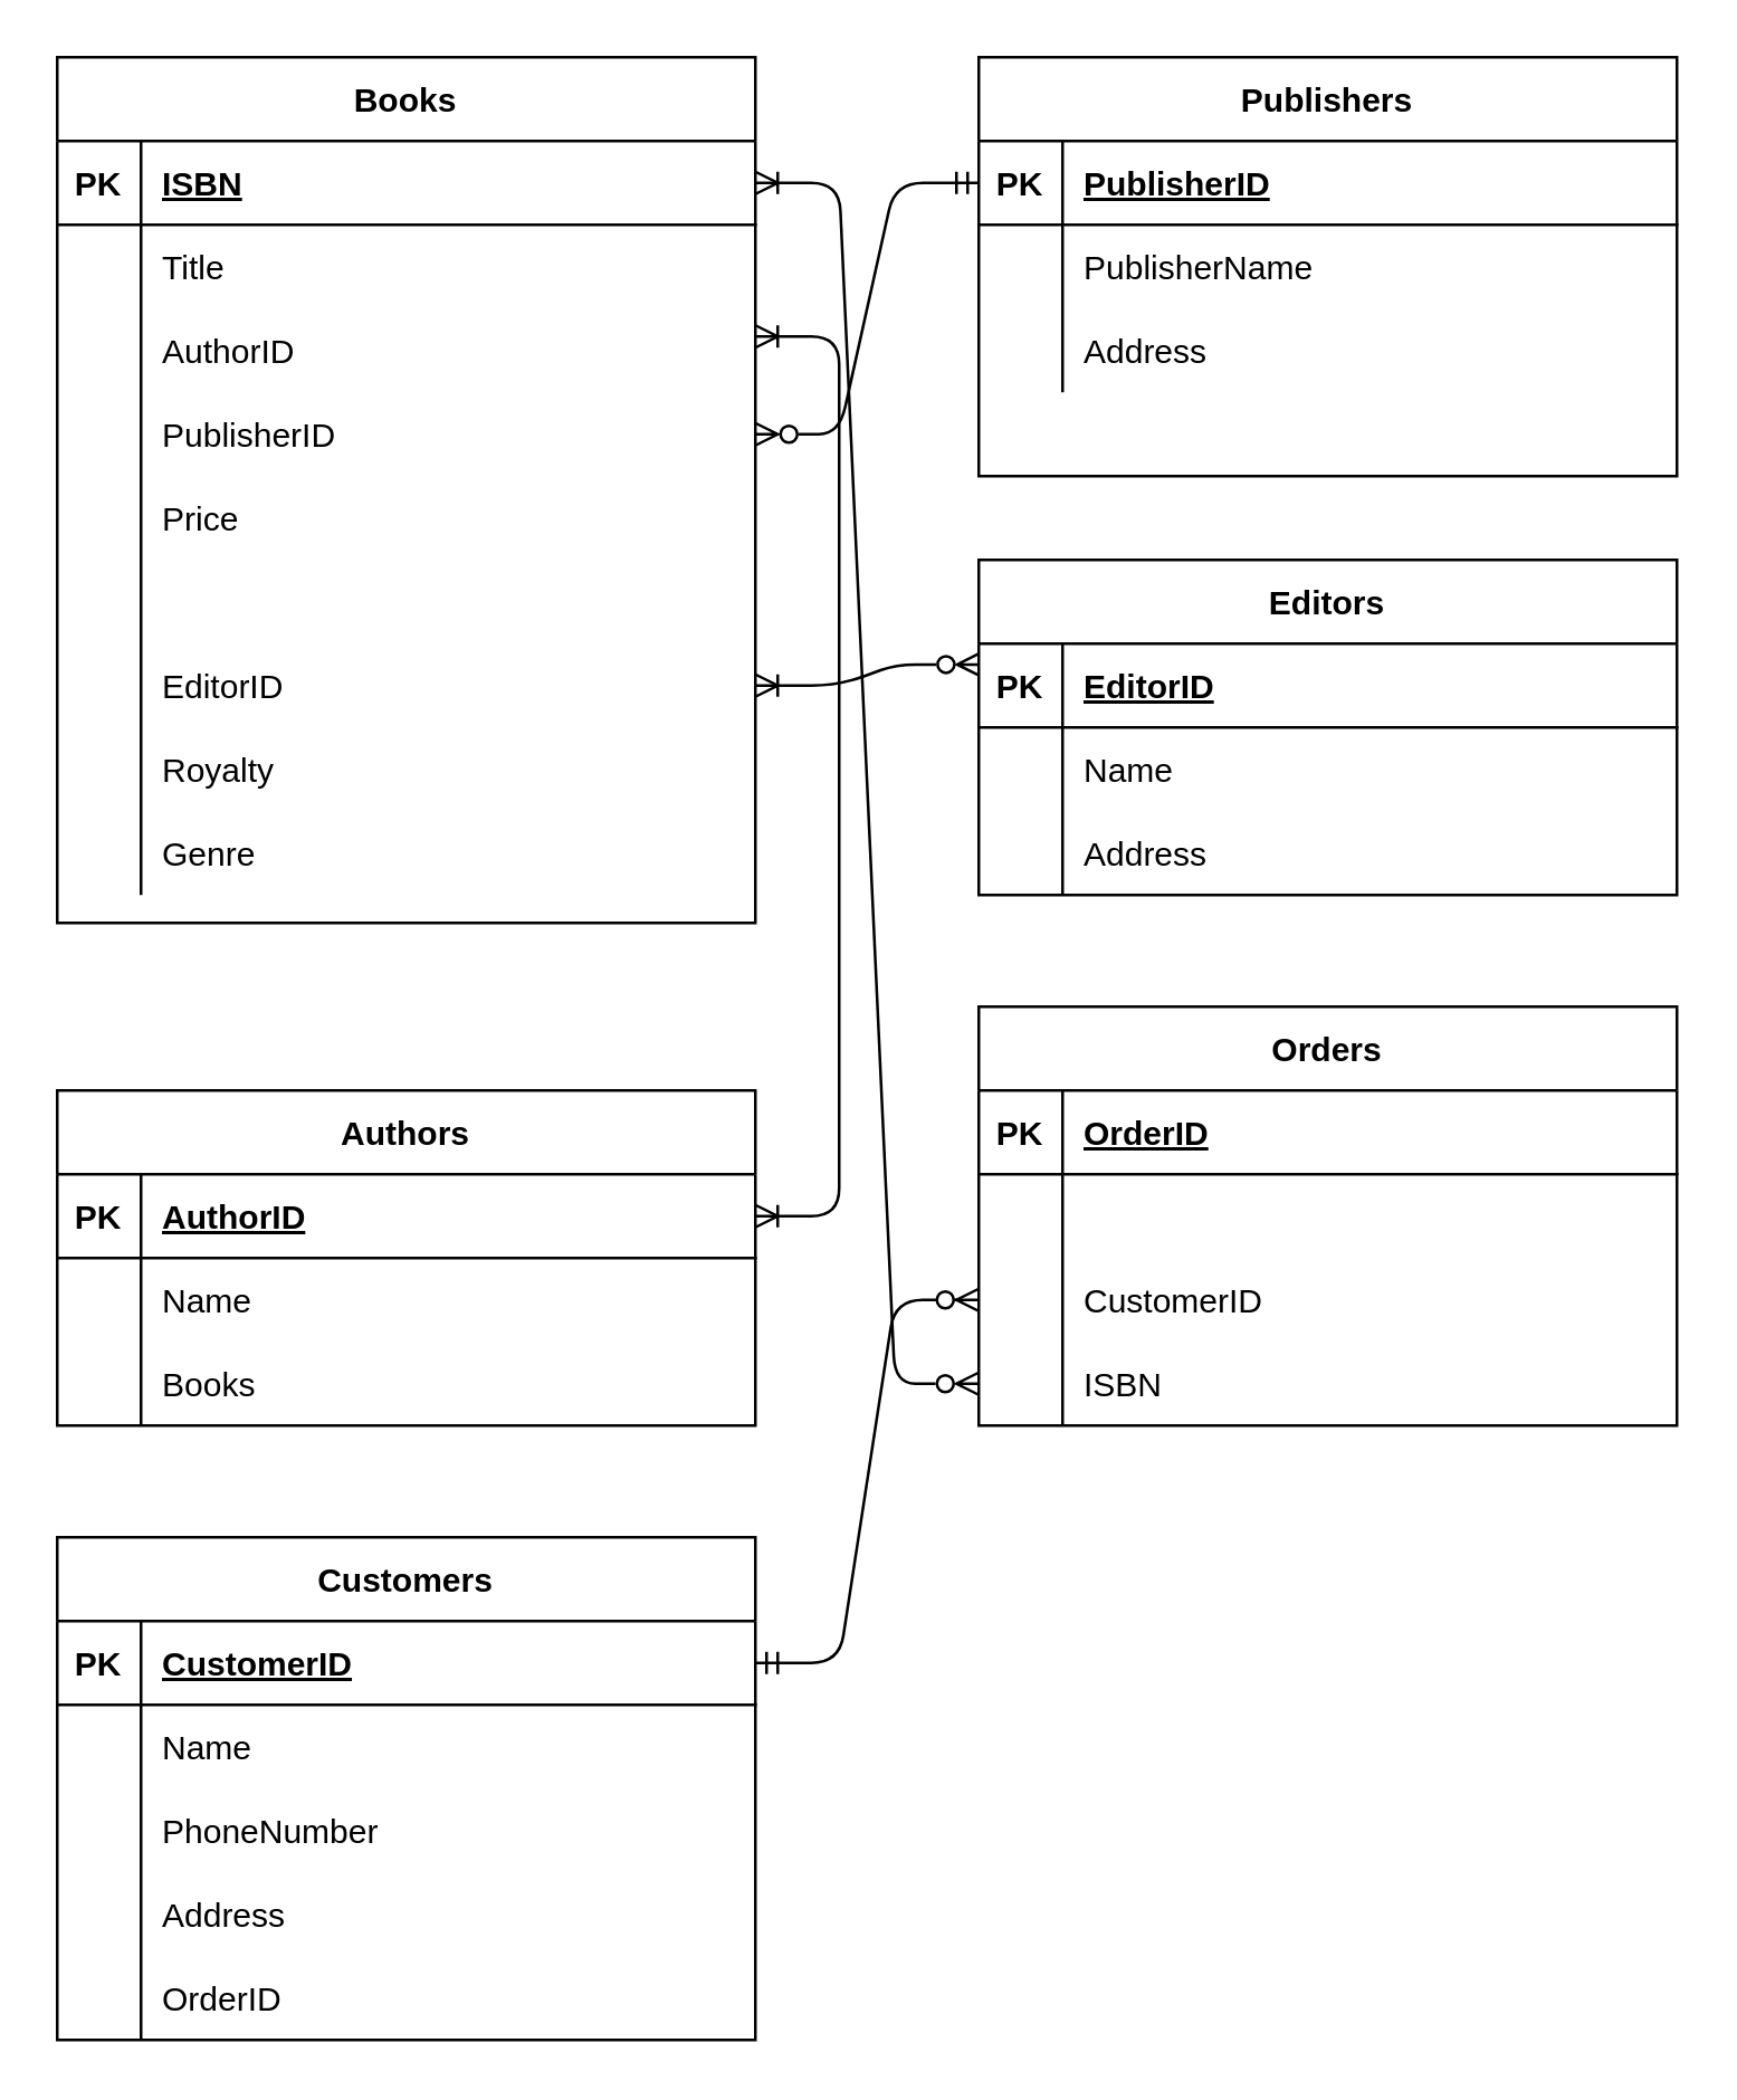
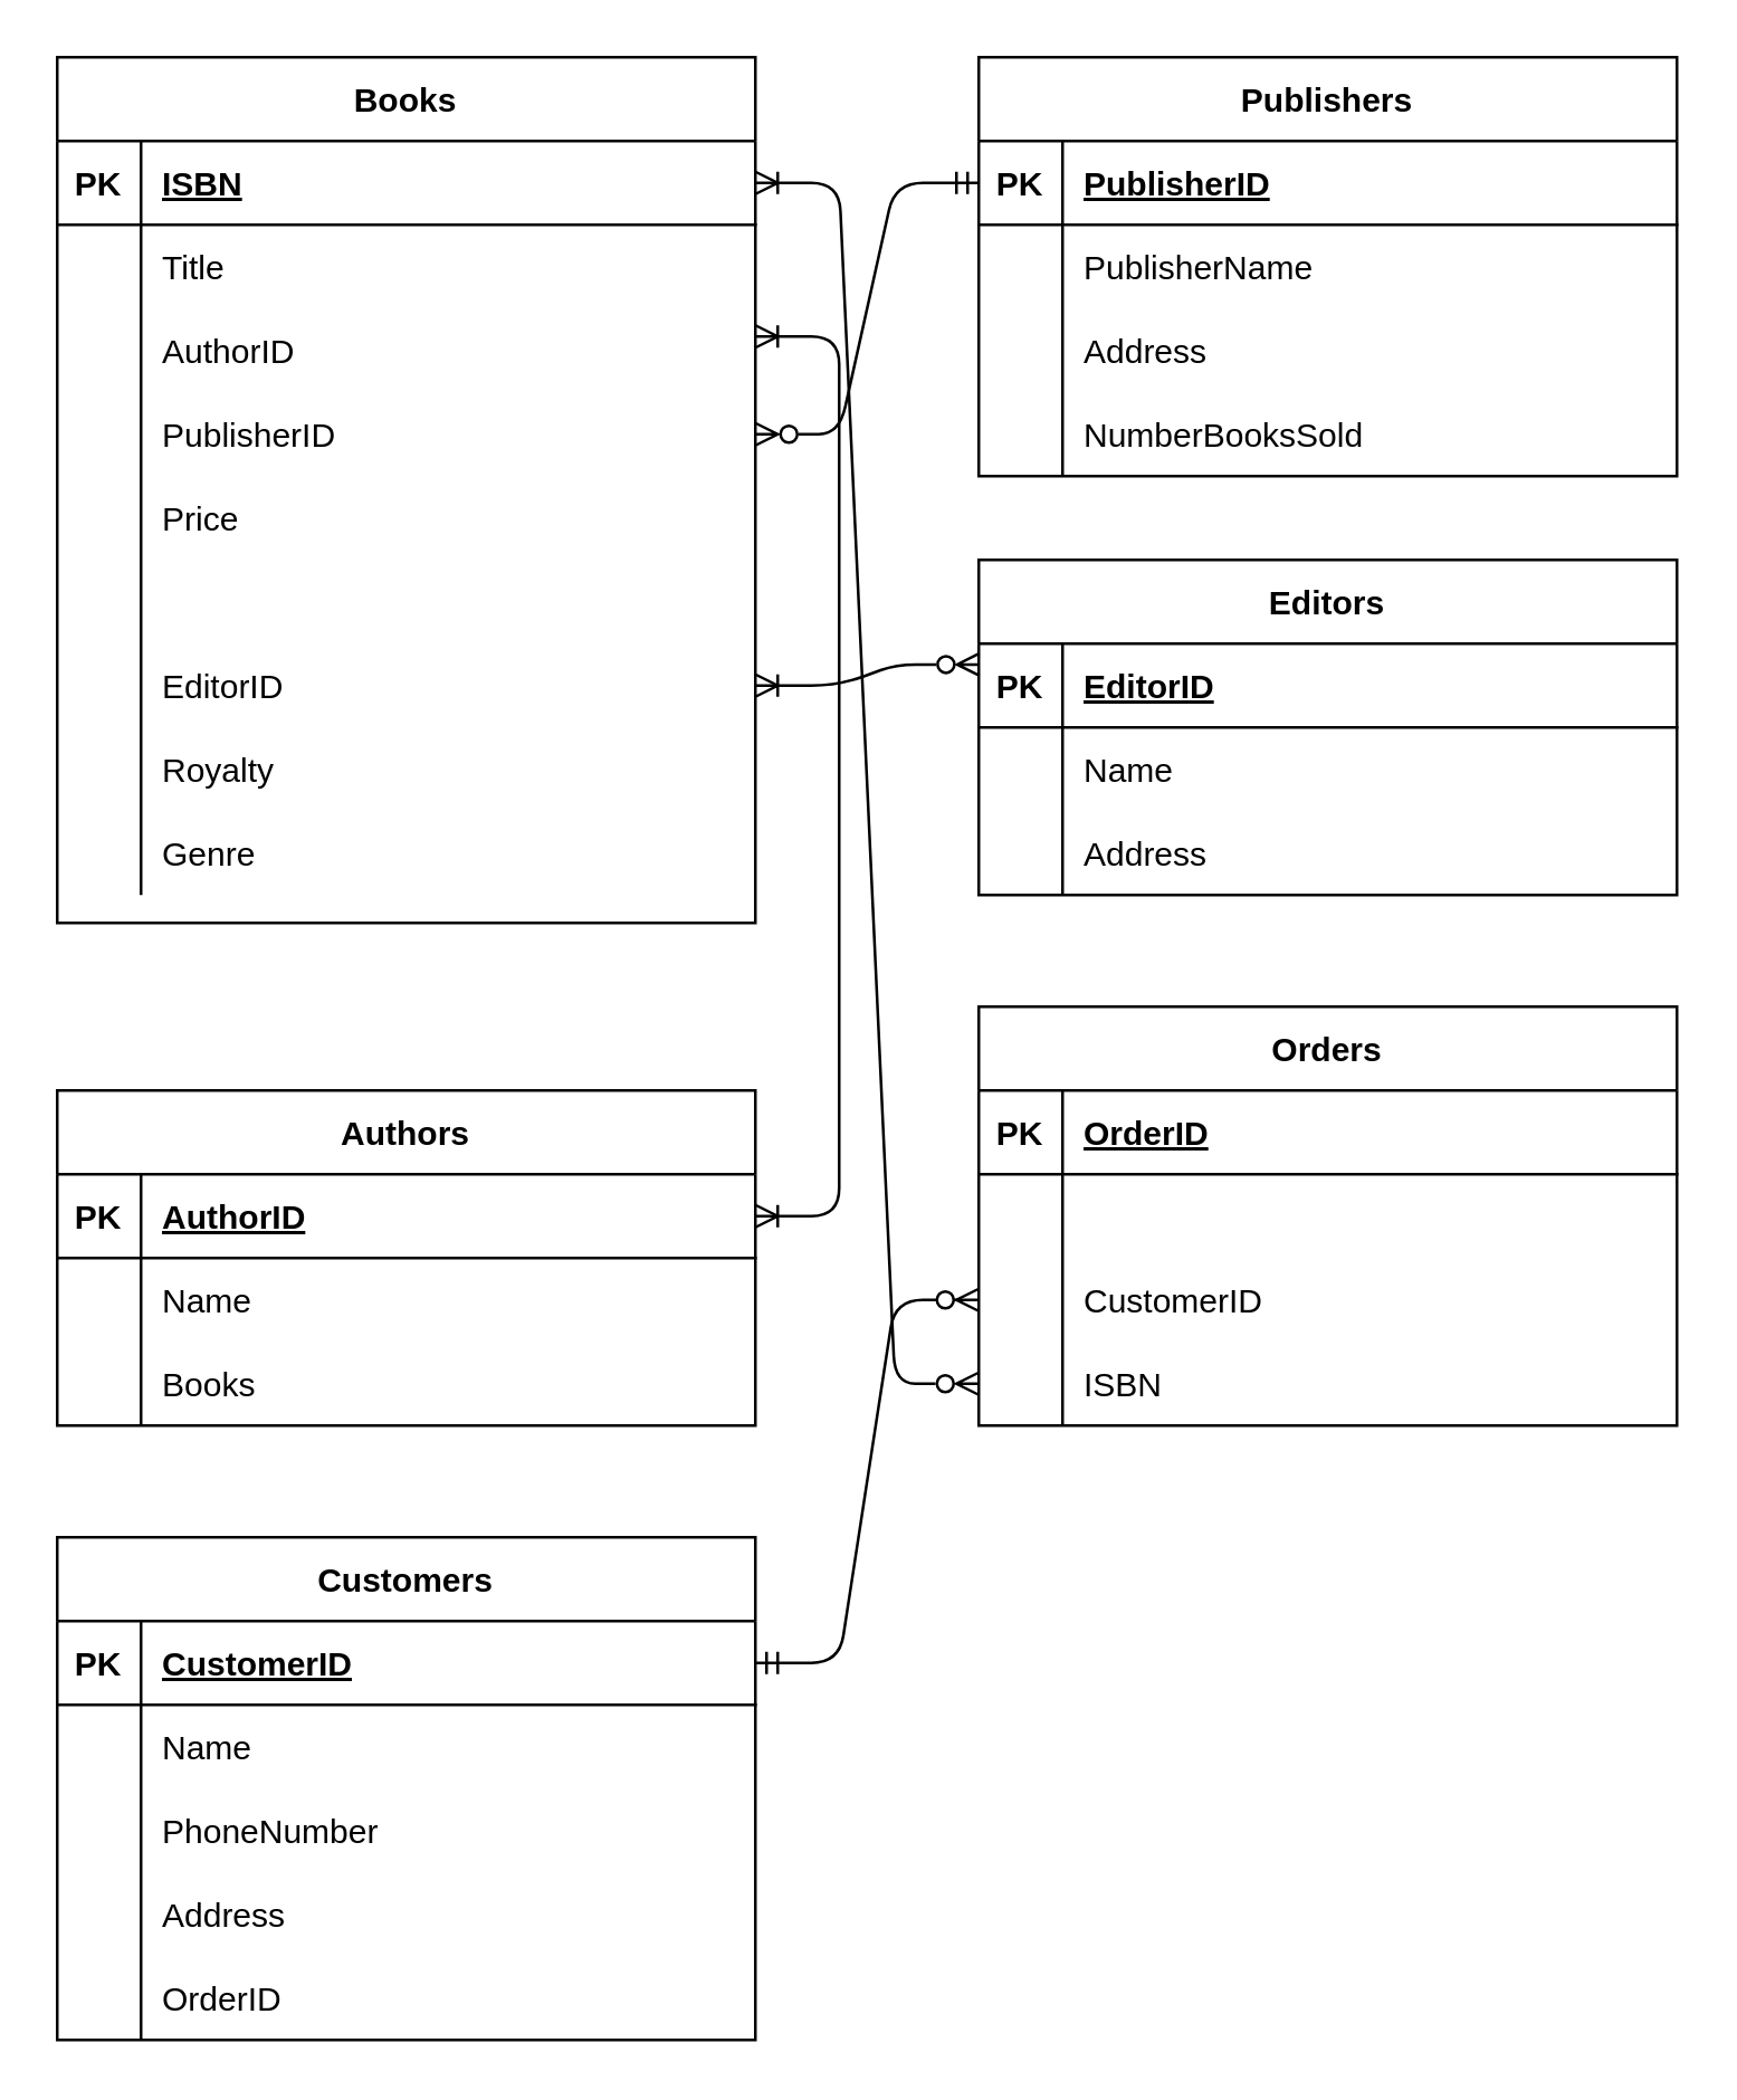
+ <mxCell id="44" value="NumberBooksSold" style="shape=partialRectangle;overflow=hidden;connectable=0;fillColor=none;top=0;left=0;bottom=0;right=0;align=left;spacingLeft=6;" parent="42" vertex="1"><mxGeometry x="30" width="220" height="30" as="geometry"><mxRectangle width="220" height="30" as="alternateBounds" /></mxGeometry></mxCell>
